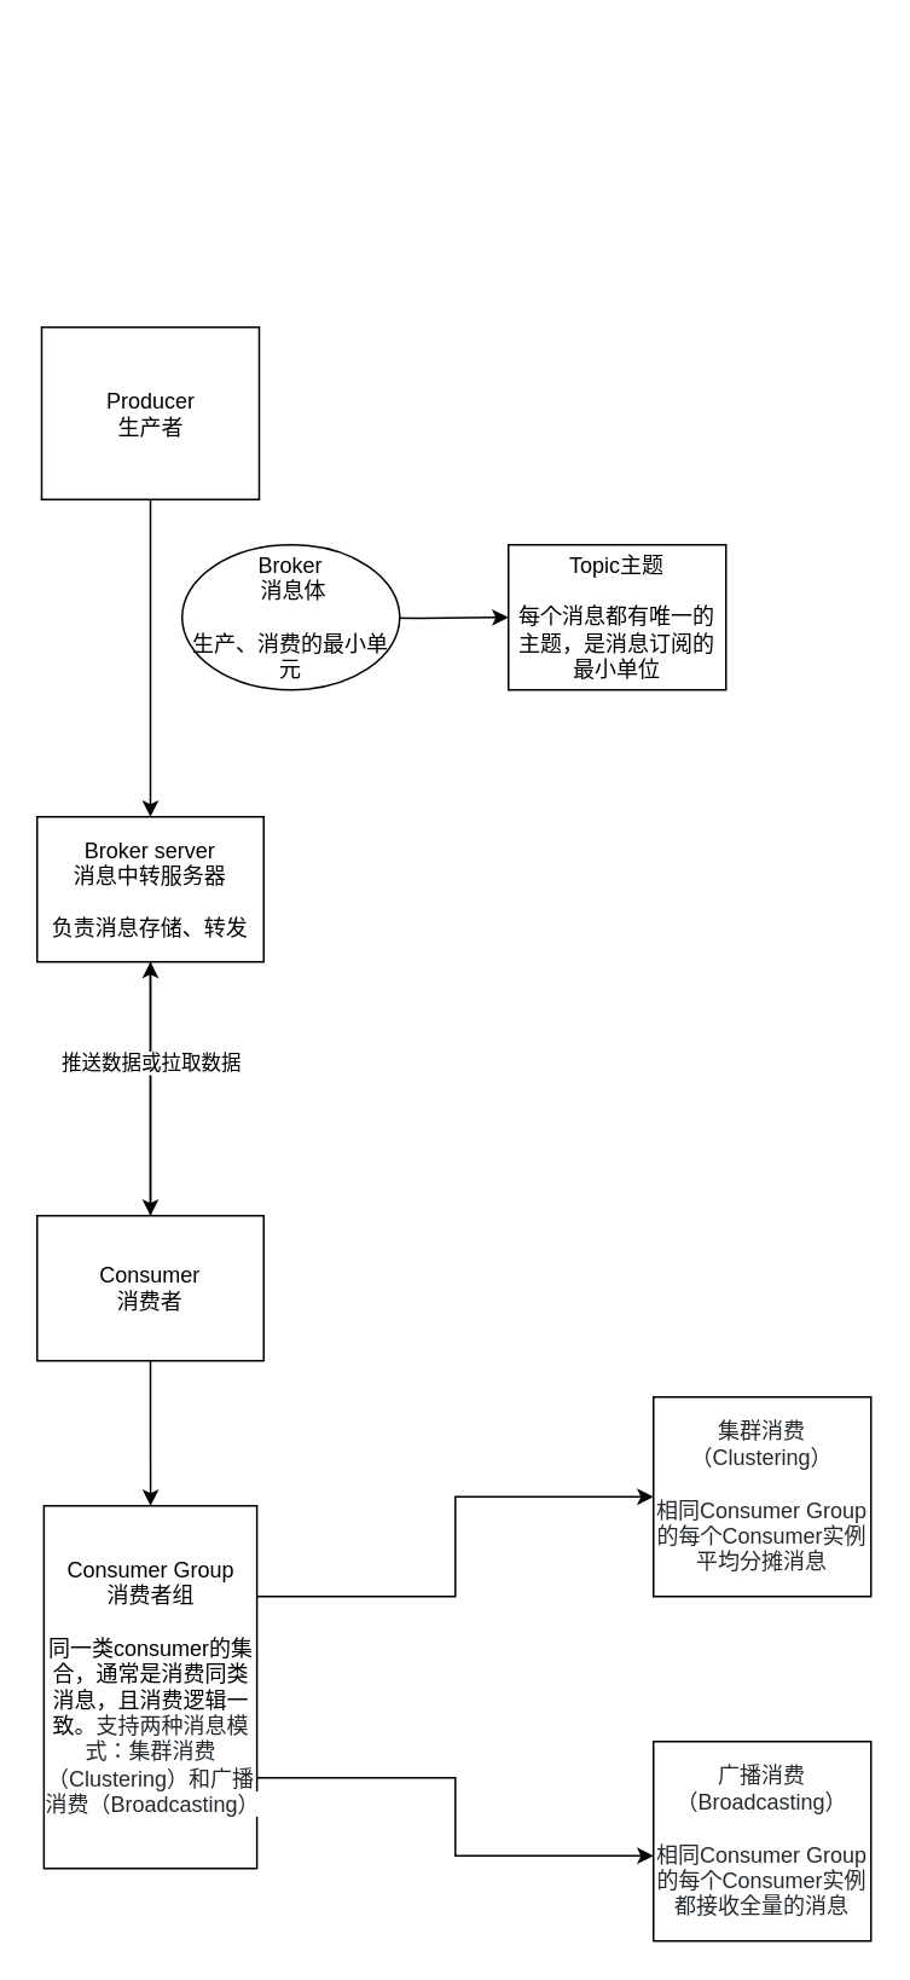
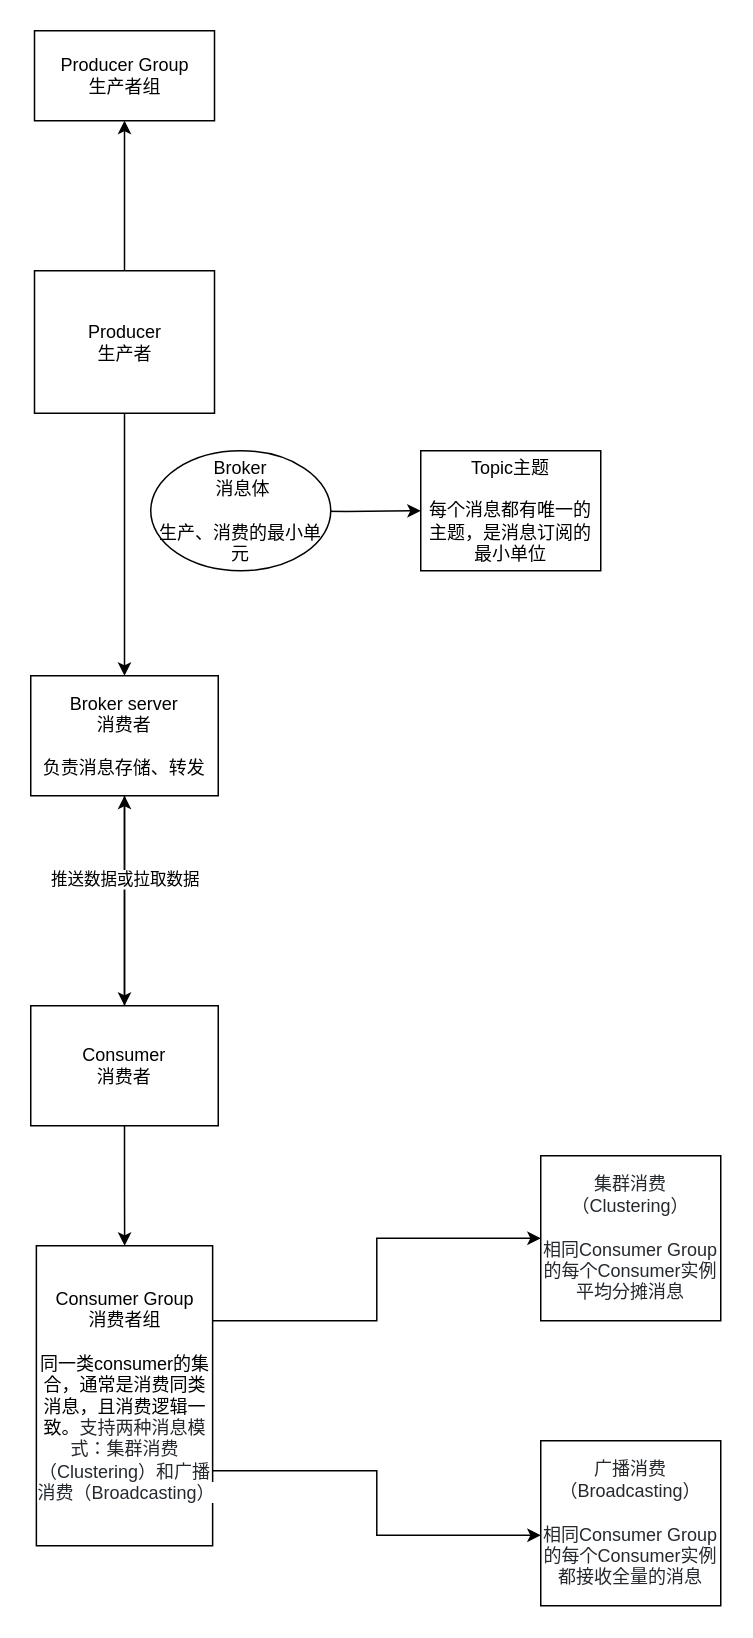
+ <mxCell id="17" value="Producer Group&lt;br&gt;生产者组" style="rounded=0;whiteSpace=wrap;html=1;" parent="1" vertex="1"><mxGeometry x="22.5" y="20" width="120" height="60" as="geometry" /></mxCell>
+ <mxCell id="3" style="edgeStyle=orthogonalEdgeStyle;rounded=0;orthogonalLoop=1;jettySize=auto;html=1;exitX=0.5;exitY=0;exitDx=0;exitDy=0;entryX=0.5;entryY=1;entryDx=0;entryDy=0;" parent="1" source="4" target="17" edge="1"><mxGeometry relative="1" as="geometry" /></mxCell>
- <mxCell id="7" value="Broker server&lt;br&gt;消息中转服务器&lt;br&gt;&lt;br&gt;负责消息存储、转发" style="whiteSpace=wrap;html=1;" parent="1" vertex="1"><mxGeometry x="20" y="450" width="125" height="80" as="geometry" /></mxCell>
+ <mxCell id="7" value="Broker server&lt;br&gt;消费者&lt;br&gt;&lt;br&gt;负责消息存储、转发" style="whiteSpace=wrap;html=1;" parent="1" vertex="1"><mxGeometry x="20" y="450" width="125" height="80" as="geometry" /></mxCell>
